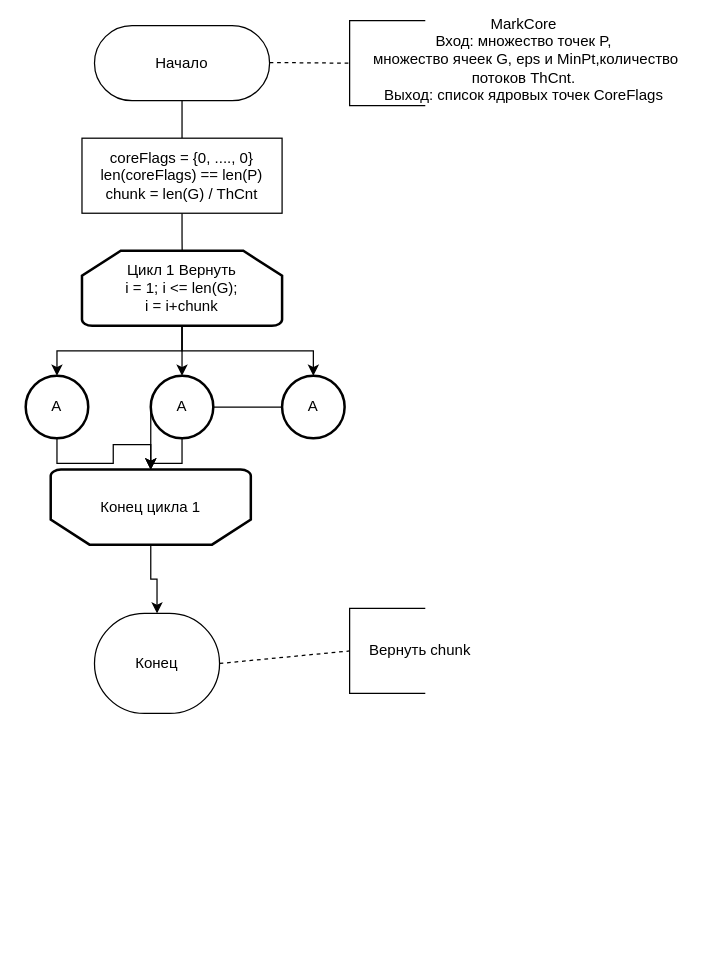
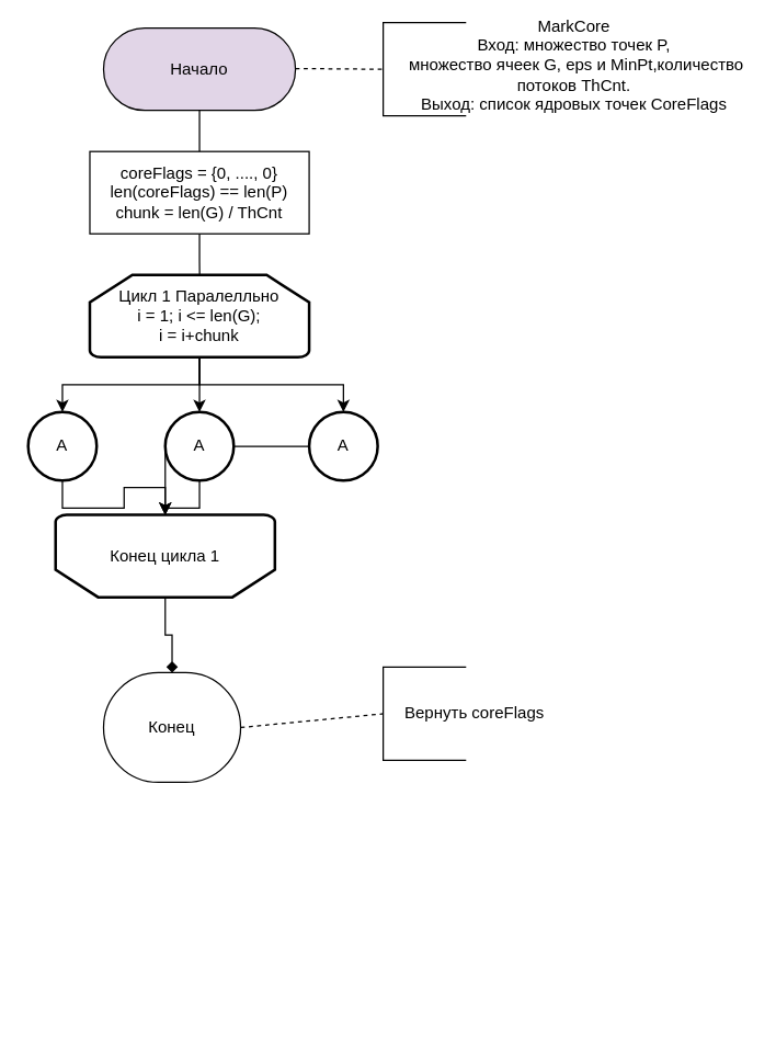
- <mxCell id="3" value="Начало" style="rounded=1;whiteSpace=wrap;html=1;arcSize=50;" parent="1" vertex="1"><mxGeometry x="75" y="20" width="140" height="60" as="geometry" /></mxCell>
+ <mxCell id="3" value="Начало" style="rounded=1;whiteSpace=wrap;html=1;arcSize=50;fillColor=#e1d5e7;" parent="1" vertex="1"><mxGeometry x="75" y="20" width="140" height="60" as="geometry" /></mxCell>
- <mxCell id="17" value="Цикл 1 Вернуть&lt;br&gt;i = 1; i &amp;lt;= len(G); &lt;br&gt;i = i+chunk" style="strokeWidth=2;html=1;shape=mxgraph.flowchart.loop_limit;whiteSpace=wrap;" parent="1" vertex="1"><mxGeometry x="65" y="200" width="160" height="60" as="geometry" /></mxCell>
+ <mxCell id="17" value="Цикл 1 Паралелльно&lt;br&gt;i = 1; i &amp;lt;= len(G); &lt;br&gt;i = i+chunk" style="strokeWidth=2;html=1;shape=mxgraph.flowchart.loop_limit;whiteSpace=wrap;" parent="1" vertex="1"><mxGeometry x="65" y="200" width="160" height="60" as="geometry" /></mxCell>
- <mxCell id="18" value="" style="edgeStyle=orthogonalEdgeStyle;rounded=0;orthogonalLoop=1;jettySize=auto;html=1;" edge="1" parent="1" source="19" target="5"><mxGeometry relative="1" as="geometry" /></mxCell>
+ <mxCell id="18" value="" style="edgeStyle=orthogonalEdgeStyle;rounded=0;orthogonalLoop=1;jettySize=auto;html=1;endArrow=diamond;" edge="1" parent="1" source="19" target="5"><mxGeometry relative="1" as="geometry" /></mxCell>
- <mxCell id="6" value="Вернуть chunk" style="text;html=1;resizable=0;points=[];autosize=1;align=left;verticalAlign=top;spacingTop=-4;" parent="1" vertex="1"><mxGeometry x="293" y="510" width="130" height="20" as="geometry" /></mxCell>
+ <mxCell id="6" value="Вернуть coreFlags" style="text;html=1;resizable=0;points=[];autosize=1;align=left;verticalAlign=top;spacingTop=-4;" parent="1" vertex="1"><mxGeometry x="293" y="510" width="130" height="20" as="geometry" /></mxCell>
